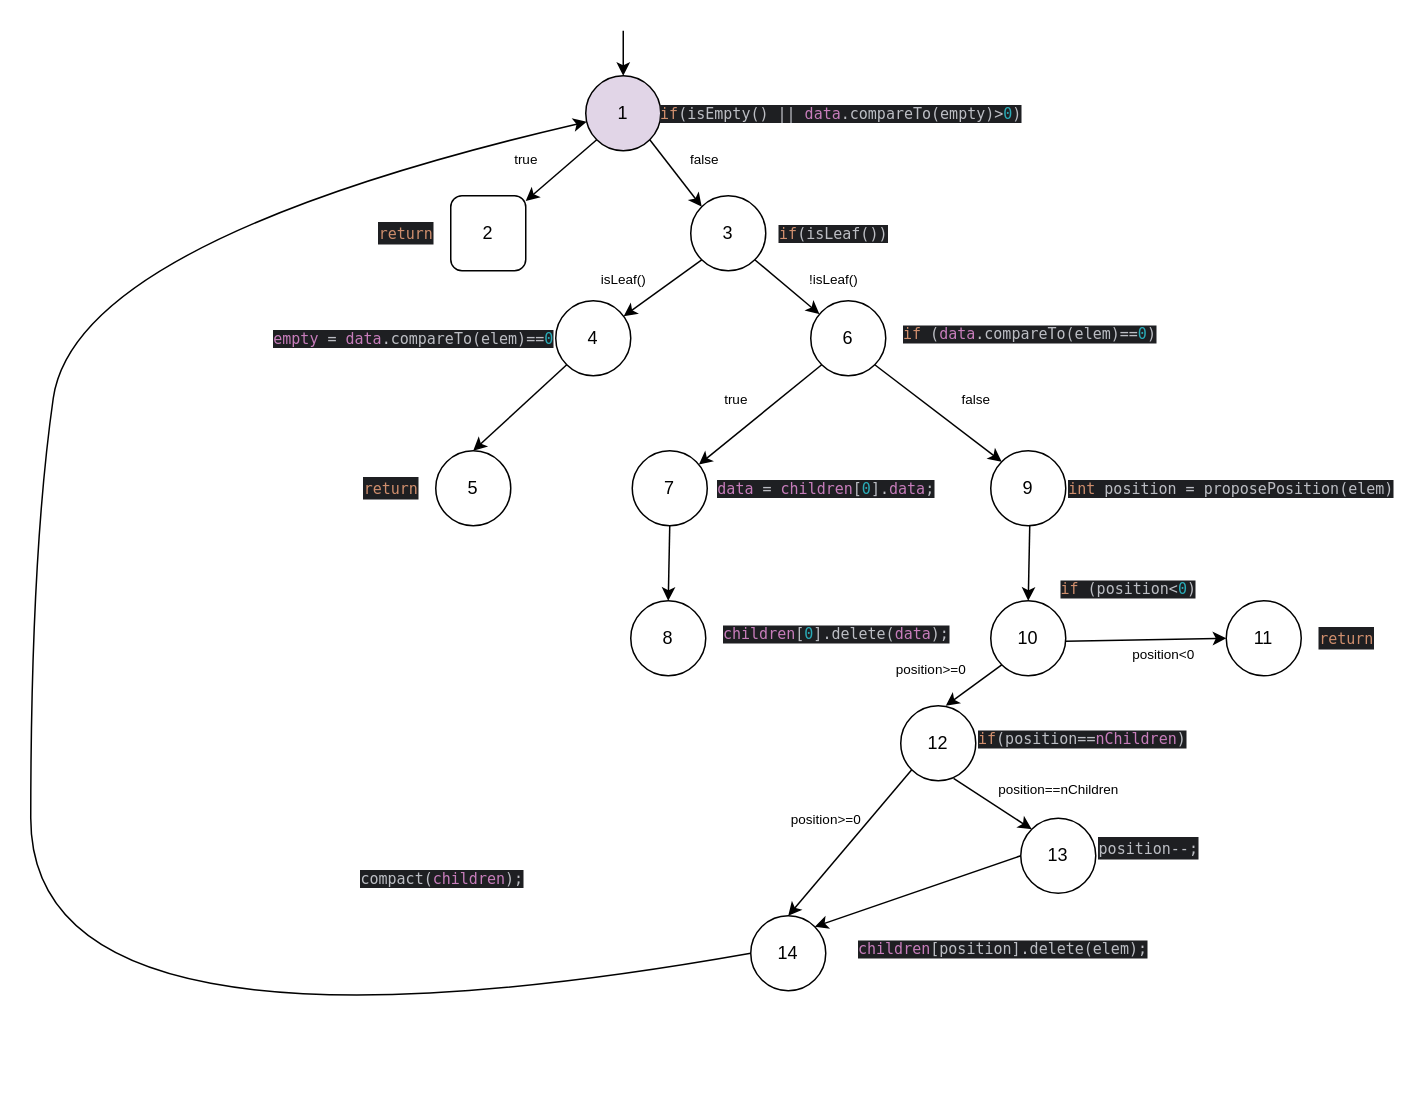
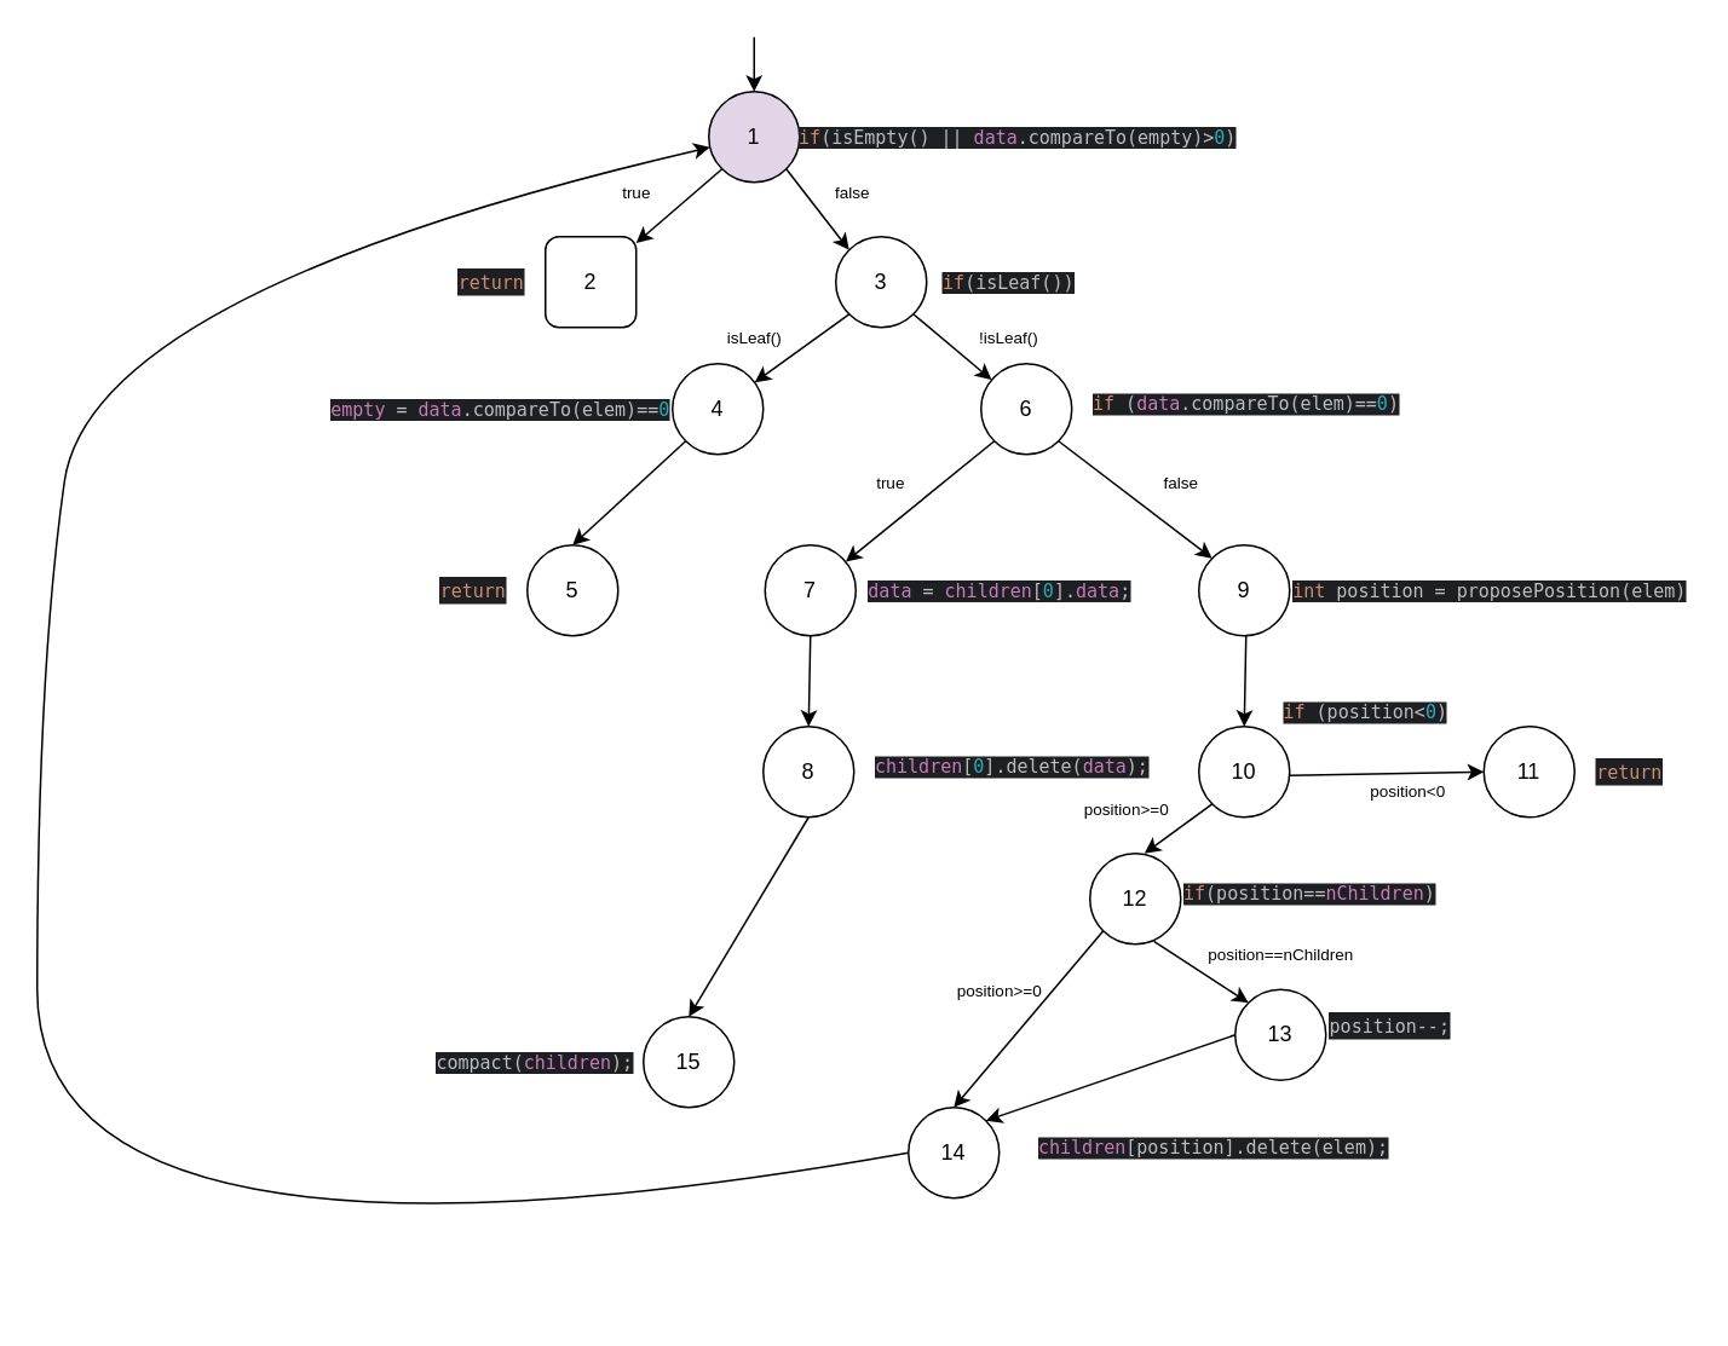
+ <mxCell id="27" value="" style="endArrow=classic;html=1;rounded=0;exitX=0.5;exitY=1;exitDx=0;exitDy=0;entryX=0.5;entryY=0;entryDx=0;entryDy=0;" edge="1" parent="1" source="26" target="57"><mxGeometry width="50" height="50" relative="1" as="geometry"><mxPoint x="420" y="430" as="sourcePoint" /><mxPoint x="445" y="490" as="targetPoint" /></mxGeometry></mxCell>
+ <mxCell id="57" value="15" style="ellipse;whiteSpace=wrap;html=1;aspect=fixed;" vertex="1" parent="1"><mxGeometry x="354" y="560" width="50" height="50" as="geometry" /></mxCell>
